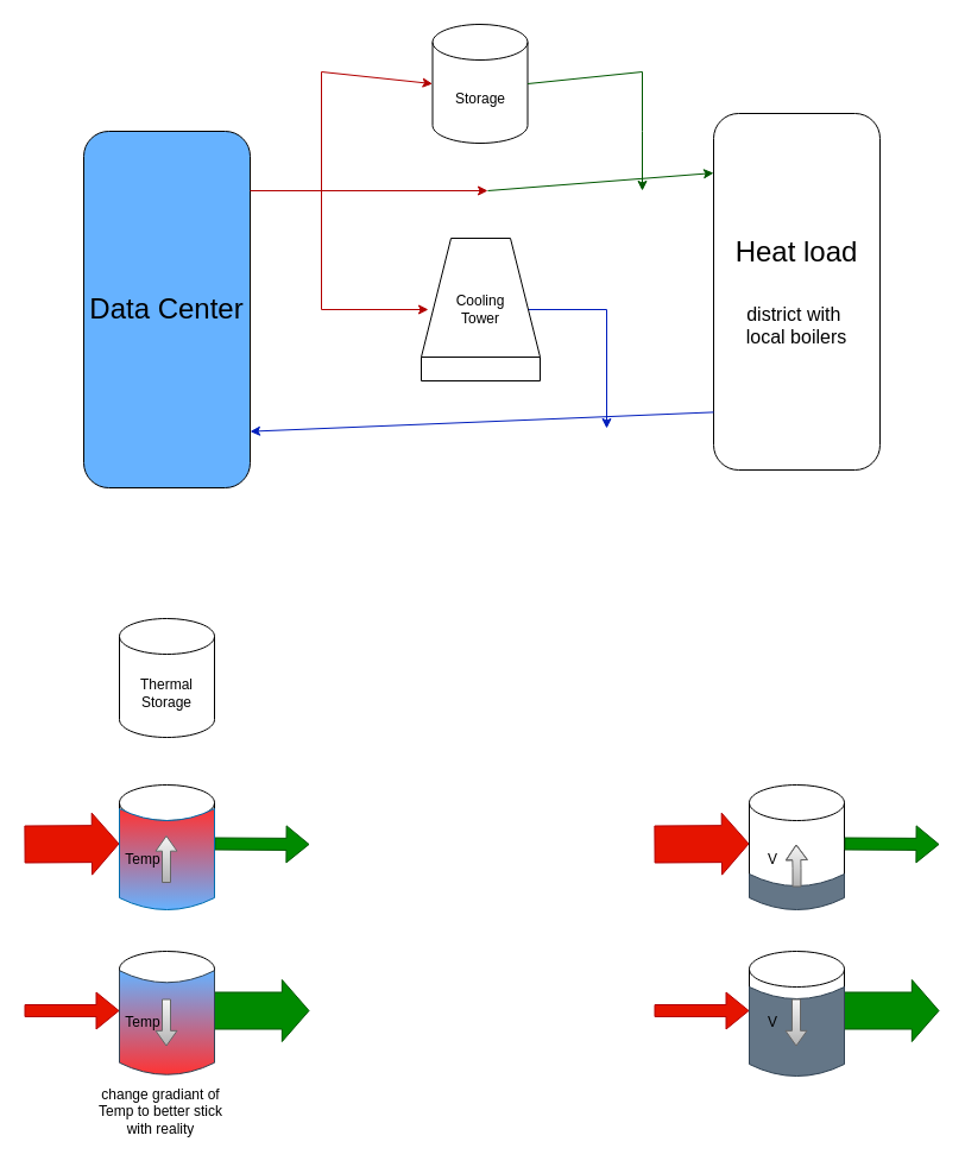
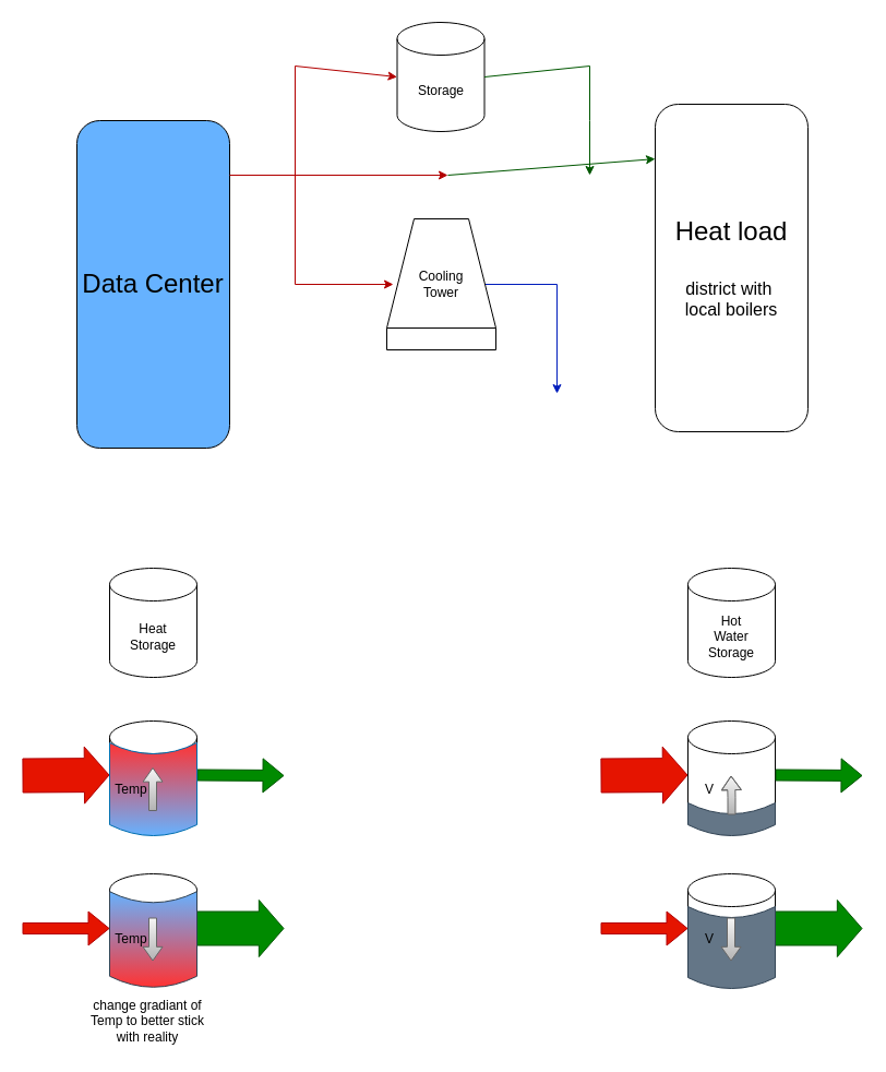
- <mxCell id="11" value="" style="endArrow=classic;html=1;rounded=0;exitX=0;exitY=0.838;exitDx=0;exitDy=0;exitPerimeter=0;fillColor=#0050ef;strokeColor=#001DBC;entryX=1;entryY=0.842;entryDx=0;entryDy=0;entryPerimeter=0;" parent="1" source="4" target="2" edge="1"><mxGeometry width="50" height="50" relative="1" as="geometry"><mxPoint x="590" y="361" as="sourcePoint" /><mxPoint x="220" y="361" as="targetPoint" /></mxGeometry></mxCell>
+ <mxCell id="15" value="&lt;div&gt;Hot&lt;/div&gt;&lt;div&gt;Water&lt;/div&gt;Storage" style="shape=cylinder3;whiteSpace=wrap;html=1;boundedLbl=1;backgroundOutline=1;size=15;" parent="1" vertex="1"><mxGeometry x="630" y="520" width="80" height="100" as="geometry" /></mxCell>
- <mxCell id="14" value="&lt;div&gt;Thermal&lt;/div&gt;Storage" style="shape=cylinder3;whiteSpace=wrap;html=1;boundedLbl=1;backgroundOutline=1;size=15;" parent="1" vertex="1"><mxGeometry x="100" y="520" width="80" height="100" as="geometry" /></mxCell>
+ <mxCell id="14" value="&lt;div&gt;Heat&lt;/div&gt;Storage" style="shape=cylinder3;whiteSpace=wrap;html=1;boundedLbl=1;backgroundOutline=1;size=15;" parent="1" vertex="1"><mxGeometry x="100" y="520" width="80" height="100" as="geometry" /></mxCell>
